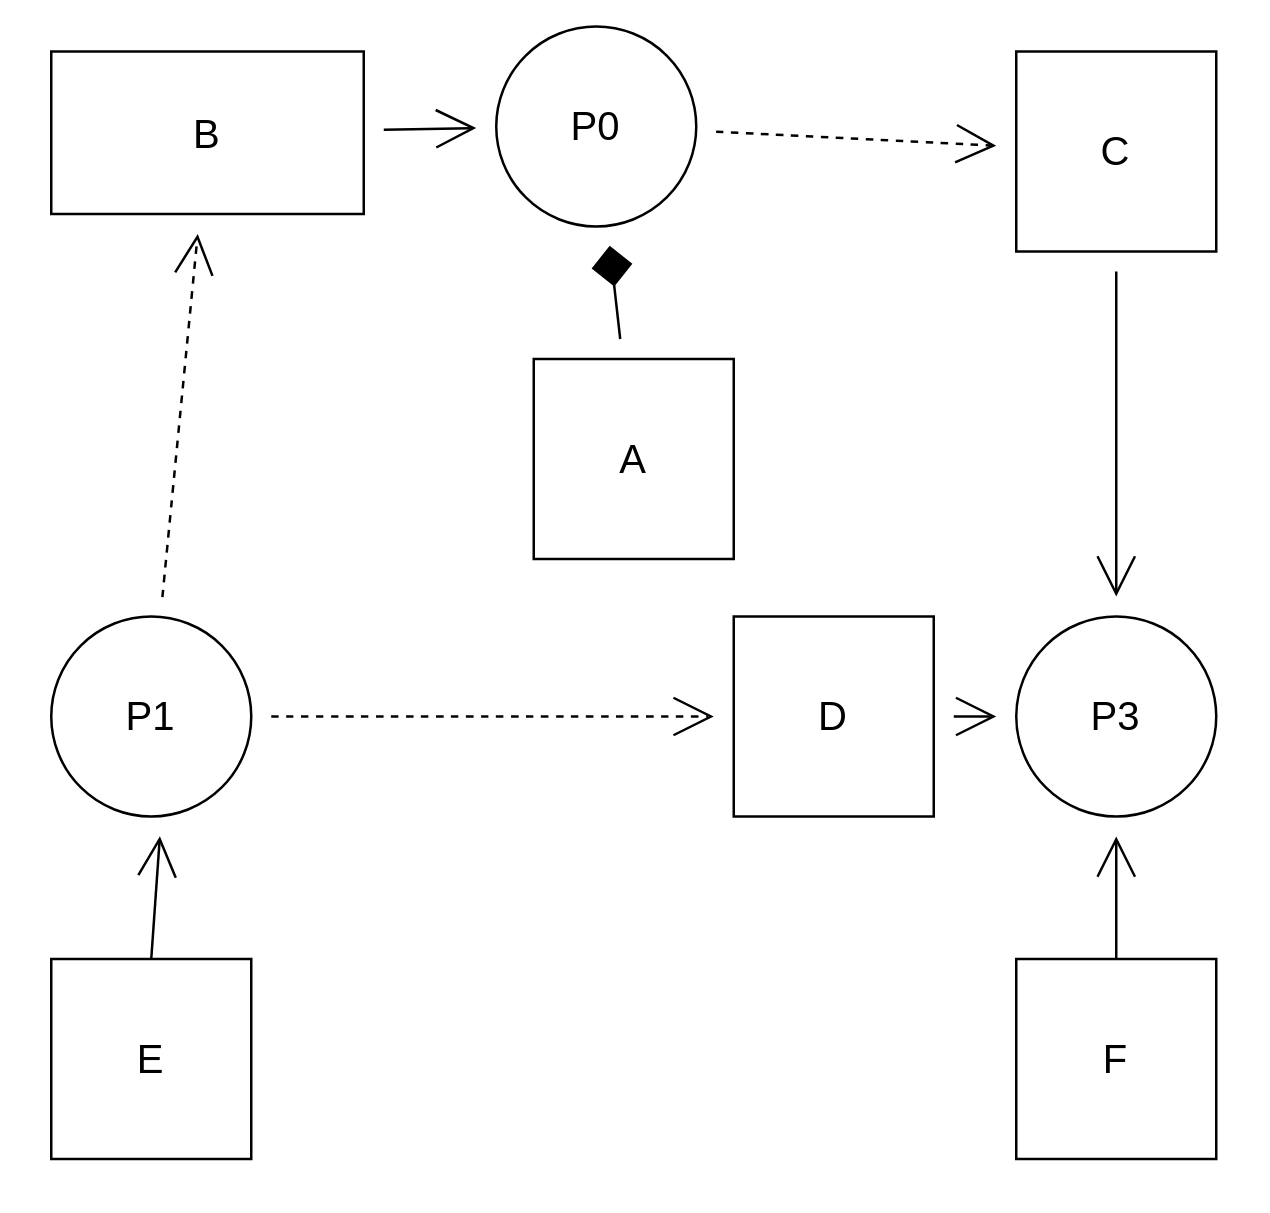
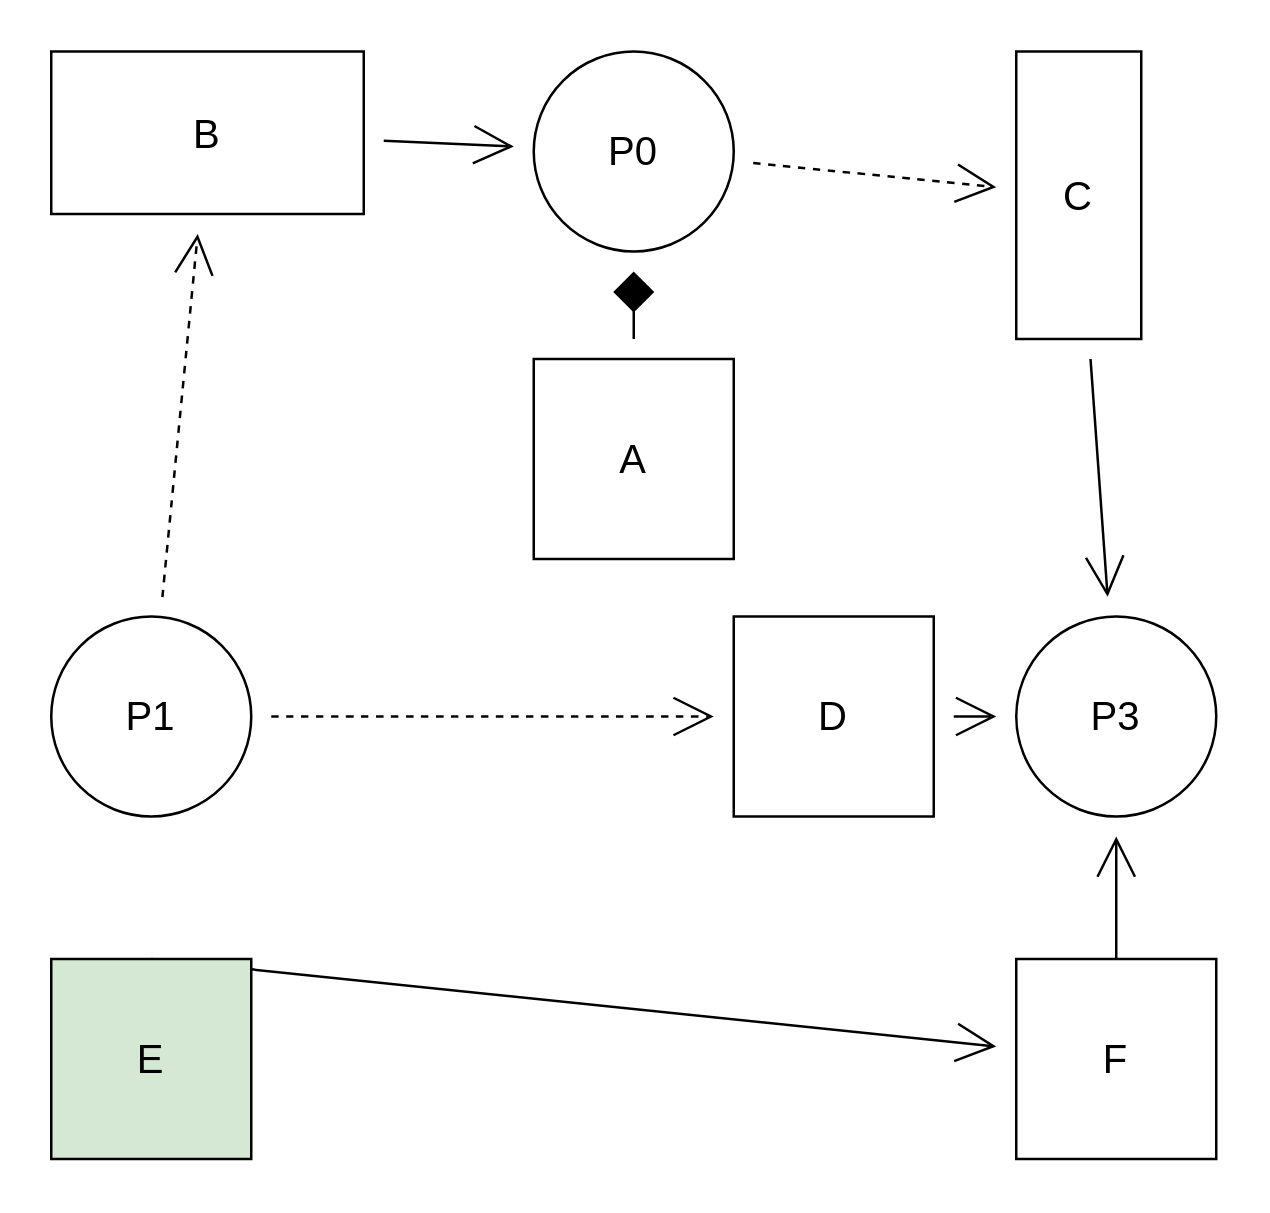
- <mxCell id="7" value="P0" style="ellipse;whiteSpace=wrap;html=1;fontSize=16;" vertex="1" parent="1"><mxGeometry x="198" y="10" width="80" height="80" as="geometry" /></mxCell>
+ <mxCell id="7" value="P0" style="ellipse;whiteSpace=wrap;html=1;fontSize=16;" vertex="1" parent="1"><mxGeometry x="213" y="20" width="80" height="80" as="geometry" /></mxCell>
- <mxCell id="15" value="C" style="whiteSpace=wrap;html=1;aspect=fixed;fontSize=16;" vertex="1" parent="1"><mxGeometry x="406" y="20" width="80" height="80" as="geometry" /></mxCell>
+ <mxCell id="15" value="C" style="whiteSpace=wrap;html=1;aspect=fixed;fontSize=16;" vertex="1" parent="1"><mxGeometry x="406" y="20" width="50" height="115" as="geometry" /></mxCell>
- <mxCell id="10" style="edgeStyle=none;curved=1;rounded=0;orthogonalLoop=1;jettySize=auto;html=1;exitX=0.5;exitY=0;exitDx=0;exitDy=0;fontSize=12;endArrow=open;startSize=14;endSize=14;sourcePerimeterSpacing=8;targetPerimeterSpacing=8;" edge="1" parent="1" source="11" target="5"><mxGeometry relative="1" as="geometry" /></mxCell>
+ <mxCell id="10" style="edgeStyle=none;curved=1;rounded=0;orthogonalLoop=1;jettySize=auto;html=1;exitX=0.5;exitY=0;exitDx=0;exitDy=0;fontSize=12;endArrow=open;startSize=14;endSize=14;sourcePerimeterSpacing=8;targetPerimeterSpacing=8;" edge="1" parent="1" source="11" target="9"><mxGeometry relative="1" as="geometry" /></mxCell>
- <mxCell id="11" value="E" style="whiteSpace=wrap;html=1;aspect=fixed;fontSize=16;" vertex="1" parent="1"><mxGeometry x="20" y="383" width="80" height="80" as="geometry" /></mxCell>
+ <mxCell id="11" value="E" style="whiteSpace=wrap;html=1;aspect=fixed;fontSize=16;fillColor=#d5e8d4;" vertex="1" parent="1"><mxGeometry x="20" y="383" width="80" height="80" as="geometry" /></mxCell>
